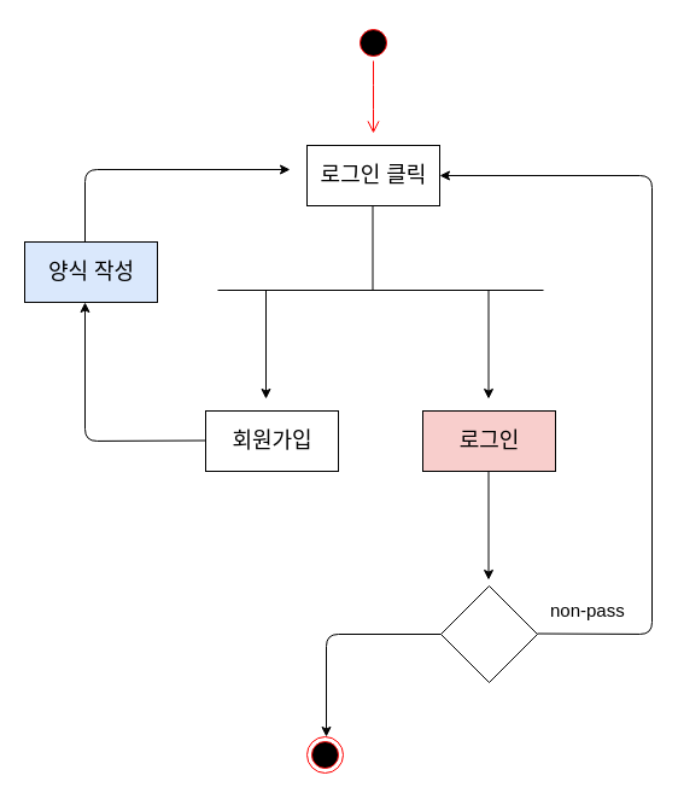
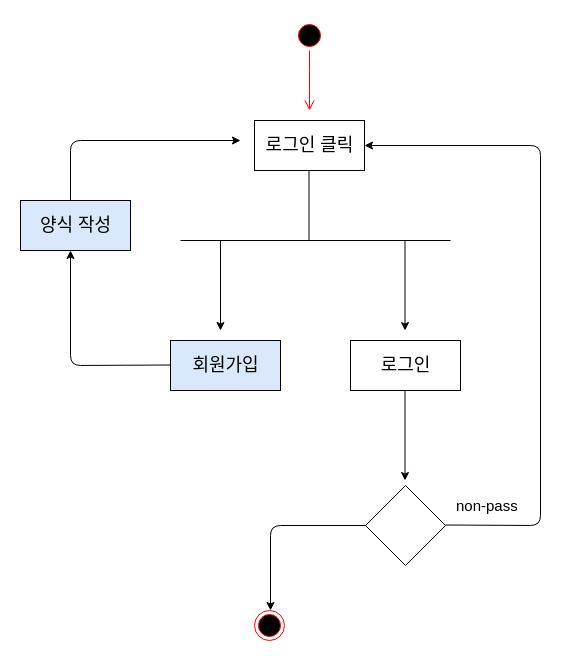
- <mxCell id="9" value="&lt;font style=&quot;font-size: 18px&quot;&gt;회원가입&lt;/font&gt;" style="html=1;" vertex="1" parent="1"><mxGeometry x="170" y="340" width="110" height="50" as="geometry" /></mxCell>
+ <mxCell id="9" value="&lt;font style=&quot;font-size: 18px&quot;&gt;회원가입&lt;/font&gt;" style="html=1;fillColor=#dae8fc;" vertex="1" parent="1"><mxGeometry x="170" y="340" width="110" height="50" as="geometry" /></mxCell>
- <mxCell id="10" value="&lt;font style=&quot;font-size: 18px&quot;&gt;로그인&lt;/font&gt;" style="html=1;fillColor=#f8cecc;" vertex="1" parent="1"><mxGeometry x="350" y="340" width="110" height="50" as="geometry" /></mxCell>
+ <mxCell id="10" value="&lt;font style=&quot;font-size: 18px&quot;&gt;로그인&lt;/font&gt;" style="html=1;" vertex="1" parent="1"><mxGeometry x="350" y="340" width="110" height="50" as="geometry" /></mxCell>
